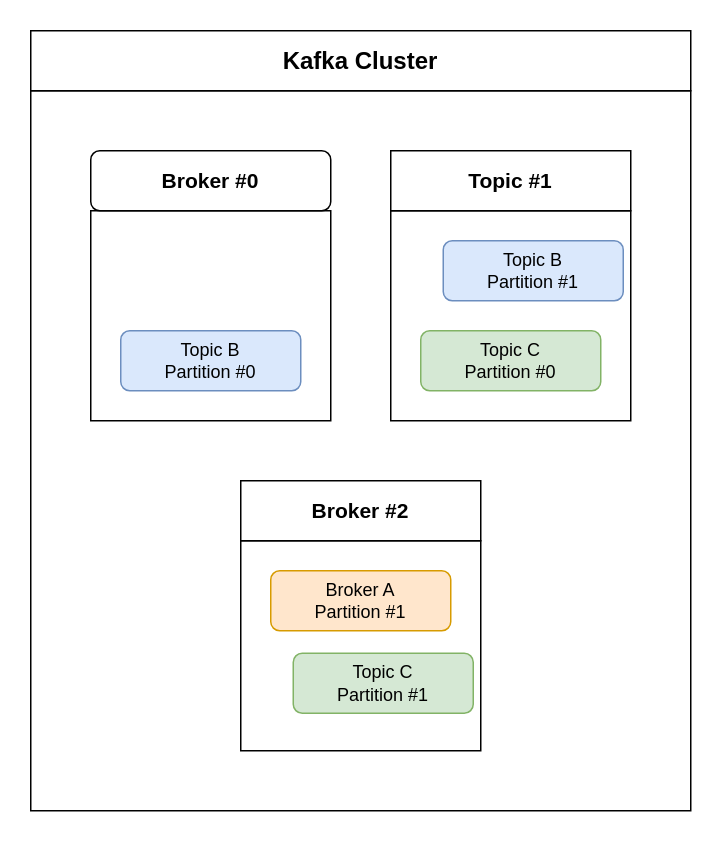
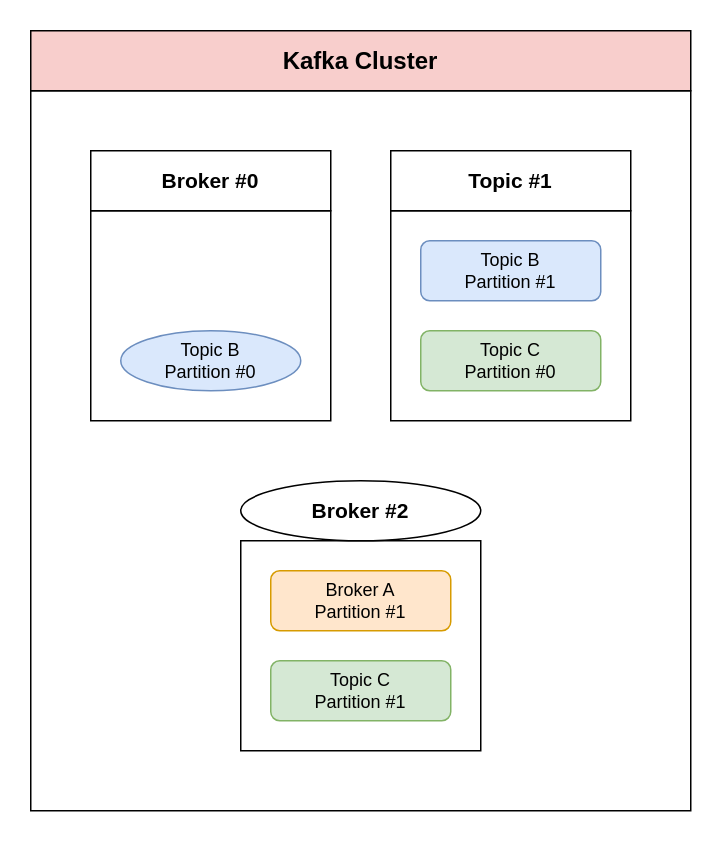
- <mxCell id="14" value="&lt;font style=&quot;font-size: 16px&quot;&gt;&lt;b&gt;Kafka Cluster&lt;/b&gt;&lt;/font&gt;" style="rounded=0;whiteSpace=wrap;html=1;" vertex="1" parent="1"><mxGeometry x="20" y="20" width="440" height="40" as="geometry" /></mxCell>
+ <mxCell id="14" value="&lt;font style=&quot;font-size: 16px&quot;&gt;&lt;b&gt;Kafka Cluster&lt;/b&gt;&lt;/font&gt;" style="rounded=0;whiteSpace=wrap;html=1;fillColor=#f8cecc;" vertex="1" parent="1"><mxGeometry x="20" y="20" width="440" height="40" as="geometry" /></mxCell>
- <mxCell id="11" value="&lt;font size=&quot;1&quot;&gt;&lt;b style=&quot;font-size: 14px&quot;&gt;Broker #0&lt;/b&gt;&lt;/font&gt;" style="whiteSpace=wrap;html=1;rounded=1;" vertex="1" parent="1"><mxGeometry x="60" y="100" width="160" height="40" as="geometry" /></mxCell>
+ <mxCell id="11" value="&lt;font size=&quot;1&quot;&gt;&lt;b style=&quot;font-size: 14px&quot;&gt;Broker #0&lt;/b&gt;&lt;/font&gt;" style="rounded=0;whiteSpace=wrap;html=1;" vertex="1" parent="1"><mxGeometry x="60" y="100" width="160" height="40" as="geometry" /></mxCell>
- <mxCell id="8" value="Topic B&lt;br&gt;Partition #1" style="rounded=1;whiteSpace=wrap;html=1;fillColor=#dae8fc;strokeColor=#6c8ebf;" vertex="1" parent="1"><mxGeometry x="295" y="160" width="120" height="40" as="geometry" /></mxCell>
+ <mxCell id="8" value="Topic B&lt;br&gt;Partition #1" style="rounded=1;whiteSpace=wrap;html=1;fillColor=#dae8fc;strokeColor=#6c8ebf;" vertex="1" parent="1"><mxGeometry x="280" y="160" width="120" height="40" as="geometry" /></mxCell>
- <mxCell id="7" value="Topic B&lt;br&gt;Partition #0" style="rounded=1;whiteSpace=wrap;html=1;fillColor=#dae8fc;strokeColor=#6c8ebf;" vertex="1" parent="1"><mxGeometry x="80" y="220" width="120" height="40" as="geometry" /></mxCell>
+ <mxCell id="7" value="Topic B&lt;br&gt;Partition #0" style="ellipse;whiteSpace=wrap;html=1;fillColor=#dae8fc;strokeColor=#6c8ebf;" vertex="1" parent="1"><mxGeometry x="80" y="220" width="120" height="40" as="geometry" /></mxCell>
- <mxCell id="13" value="&lt;font style=&quot;font-size: 14px&quot;&gt;&lt;b&gt;Broker #2&lt;/b&gt;&lt;/font&gt;" style="rounded=0;whiteSpace=wrap;html=1;" vertex="1" parent="1"><mxGeometry x="160" y="320" width="160" height="40" as="geometry" /></mxCell>
+ <mxCell id="13" value="&lt;font style=&quot;font-size: 14px&quot;&gt;&lt;b&gt;Broker #2&lt;/b&gt;&lt;/font&gt;" style="ellipse;whiteSpace=wrap;html=1;" vertex="1" parent="1"><mxGeometry x="160" y="320" width="160" height="40" as="geometry" /></mxCell>
- <mxCell id="10" value="Topic C&lt;br&gt;Partition #1" style="rounded=1;whiteSpace=wrap;html=1;fillColor=#d5e8d4;strokeColor=#82b366;" vertex="1" parent="1"><mxGeometry x="195" y="435" width="120" height="40" as="geometry" /></mxCell>
+ <mxCell id="10" value="Topic C&lt;br&gt;Partition #1" style="rounded=1;whiteSpace=wrap;html=1;fillColor=#d5e8d4;strokeColor=#82b366;" vertex="1" parent="1"><mxGeometry x="180" y="440" width="120" height="40" as="geometry" /></mxCell>
